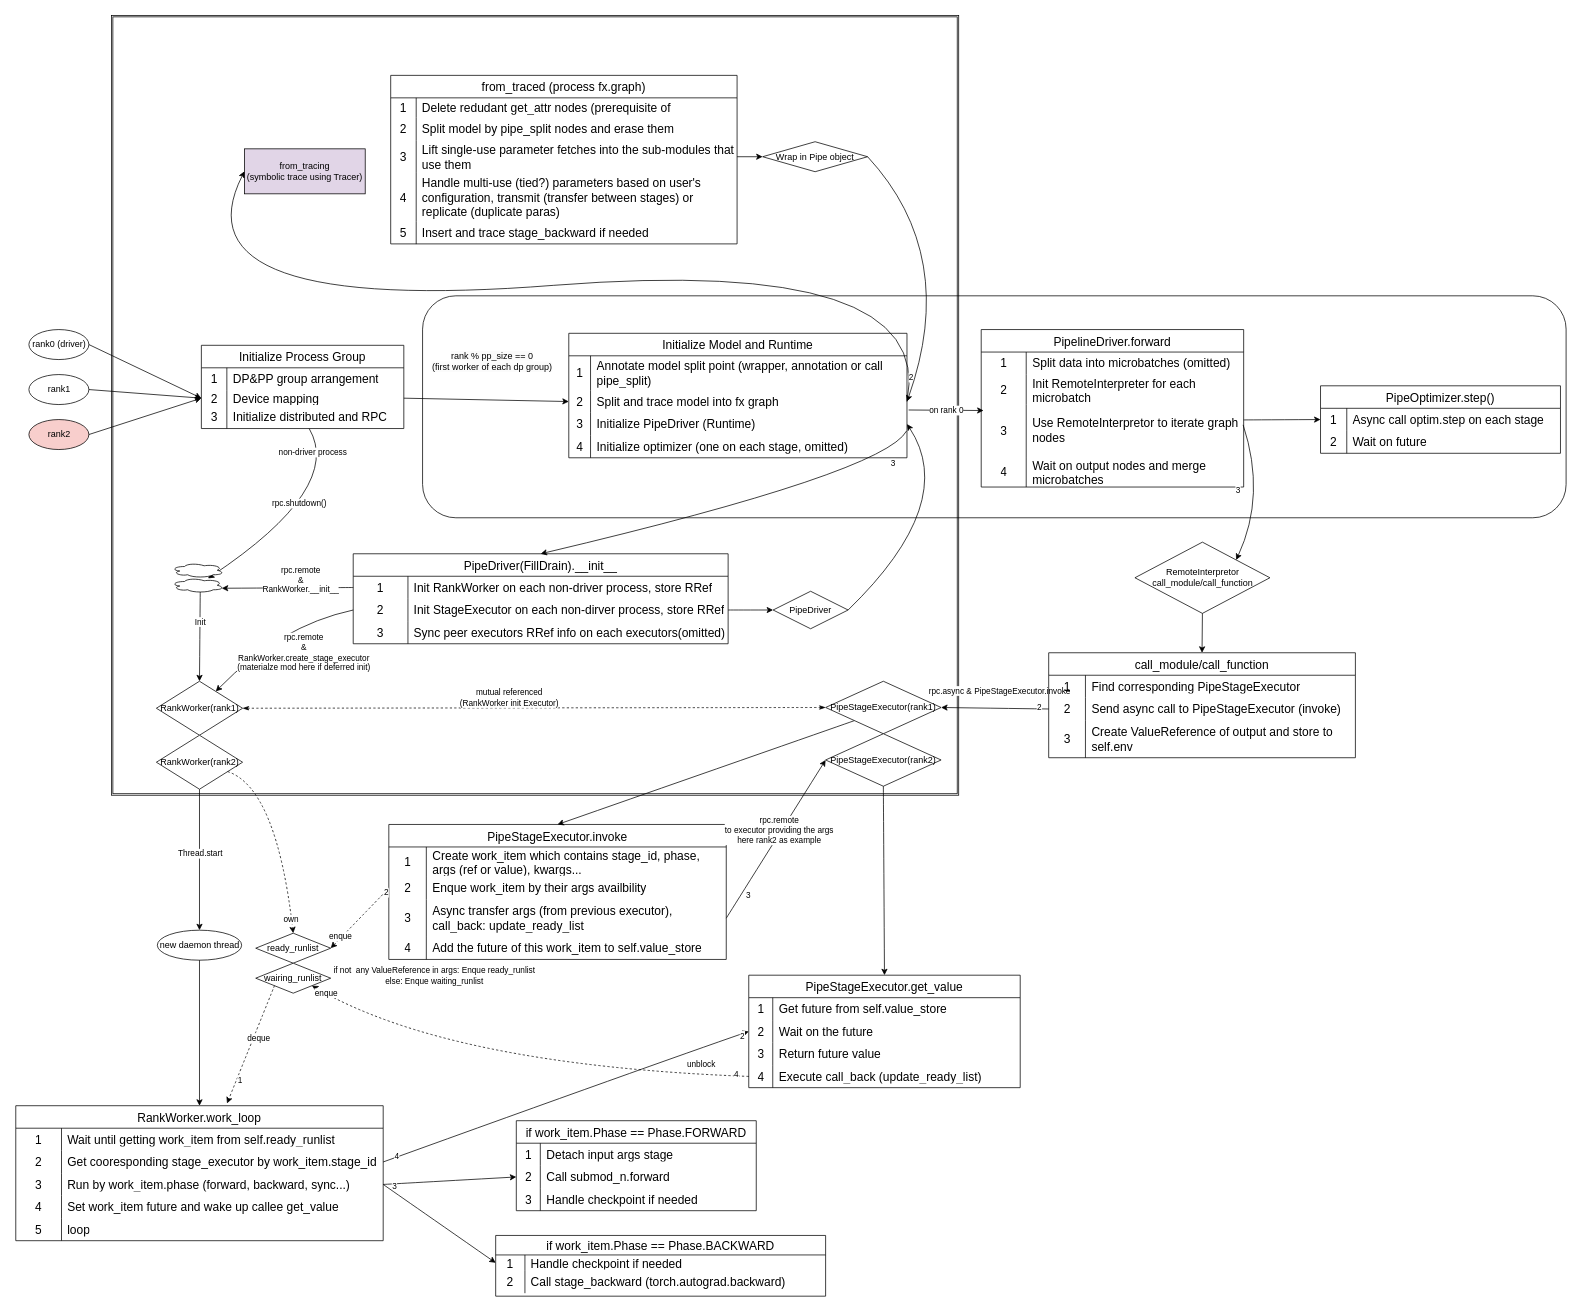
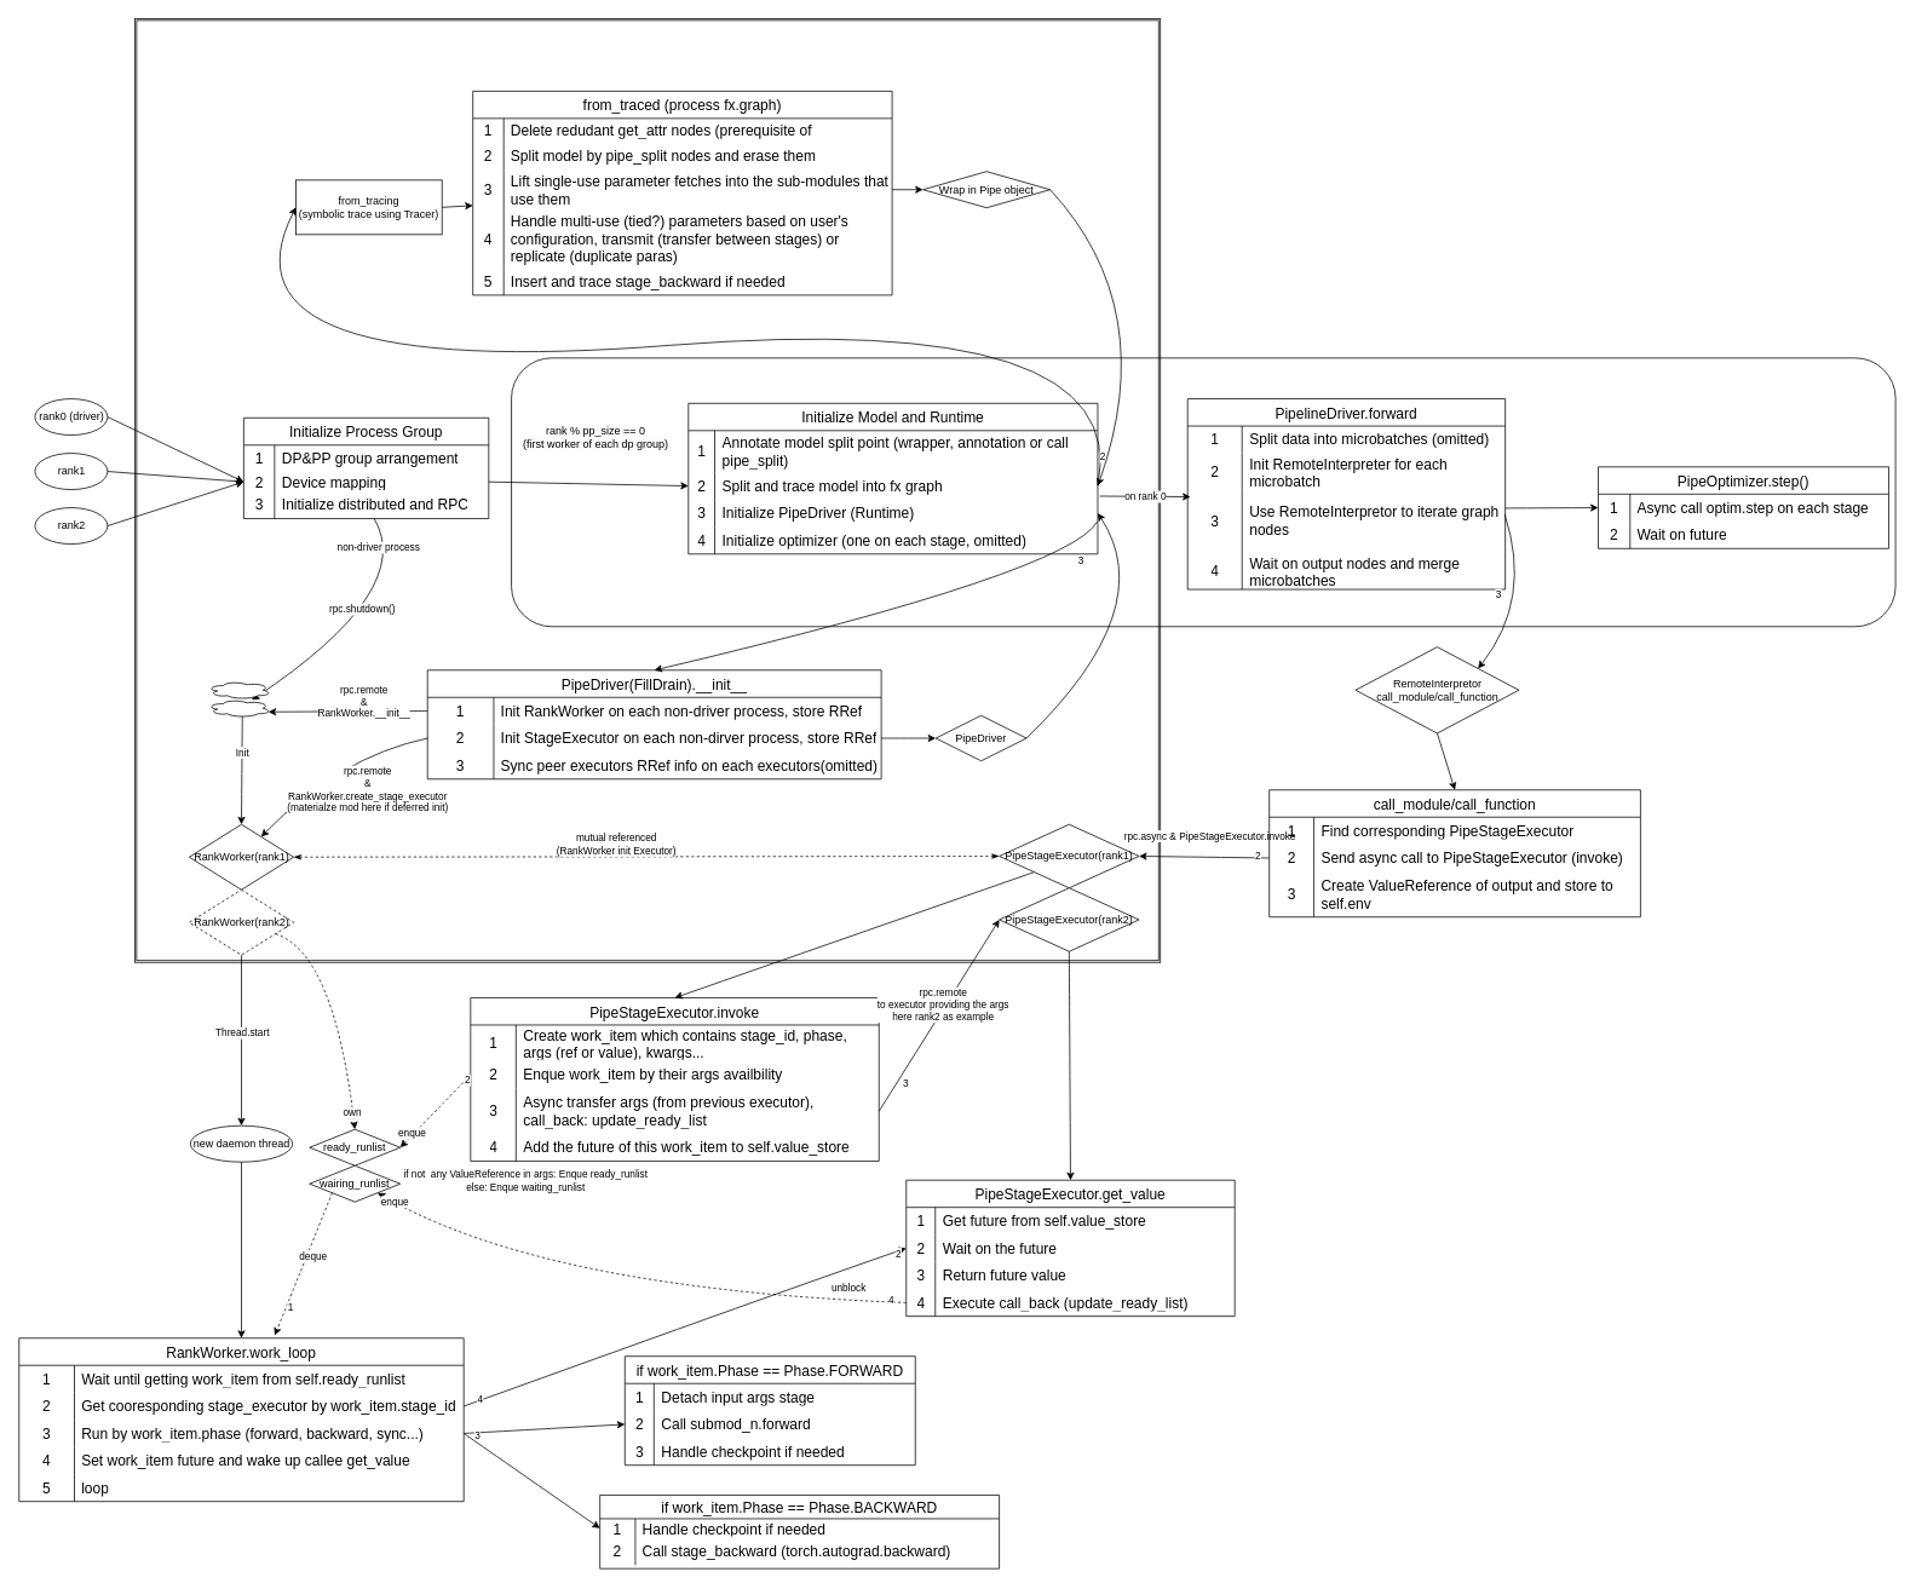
- <mxCell id="37" value="from_tracing&lt;br&gt;(symbolic trace using Tracer)" style="rounded=0;whiteSpace=wrap;html=1;fillColor=#e1d5e7;" parent="1" vertex="1"><mxGeometry x="325" y="198" width="161" height="60" as="geometry" /></mxCell>
+ <mxCell id="37" value="from_tracing&lt;br&gt;(symbolic trace using Tracer)" style="rounded=0;whiteSpace=wrap;html=1;" parent="1" vertex="1"><mxGeometry x="325" y="198" width="161" height="60" as="geometry" /></mxCell>
+ <mxCell id="38" value="" style="endArrow=classic;html=1;rounded=0;exitX=1;exitY=0.5;exitDx=0;exitDy=0;endFill=1;" parent="1" source="37" target="39" edge="1"><mxGeometry width="50" height="50" relative="1" as="geometry"><mxPoint x="657.5" y="210" as="sourcePoint" /><mxPoint x="547.5" y="180" as="targetPoint" /></mxGeometry></mxCell>
- <mxCell id="6" value="rank2" style="ellipse;whiteSpace=wrap;html=1;fillColor=#f8cecc;" parent="1" vertex="1"><mxGeometry x="37.5" y="559" width="80" height="40" as="geometry" /></mxCell>
+ <mxCell id="6" value="rank2" style="ellipse;whiteSpace=wrap;html=1;" parent="1" vertex="1"><mxGeometry x="37.5" y="559" width="80" height="40" as="geometry" /></mxCell>
- <mxCell id="90" value="RemoteInterpretor&lt;br&gt;call_module/call_function" style="rhombus;whiteSpace=wrap;html=1;" parent="1" vertex="1"><mxGeometry x="1512.5" y="722.5" width="180" height="95" as="geometry" /></mxCell>
+ <mxCell id="90" value="RemoteInterpretor&lt;br&gt;call_module/call_function" style="rhombus;whiteSpace=wrap;html=1;" parent="1" vertex="1"><mxGeometry x="1492.5" y="712.5" width="180" height="95" as="geometry" /></mxCell>
- <mxCell id="197" value="RankWorker(rank2)" style="rhombus;whiteSpace=wrap;html=1;movable=1;resizable=1;rotatable=1;deletable=1;editable=1;locked=0;connectable=1;allowArrows=1;" parent="195" vertex="1"><mxGeometry y="72" width="115" height="72" as="geometry" /></mxCell>
+ <mxCell id="197" value="RankWorker(rank2)" style="rhombus;whiteSpace=wrap;html=1;movable=1;resizable=1;rotatable=1;deletable=1;editable=1;locked=0;connectable=1;allowArrows=1;dashed=1;" parent="195" vertex="1"><mxGeometry y="72" width="115" height="72" as="geometry" /></mxCell>
